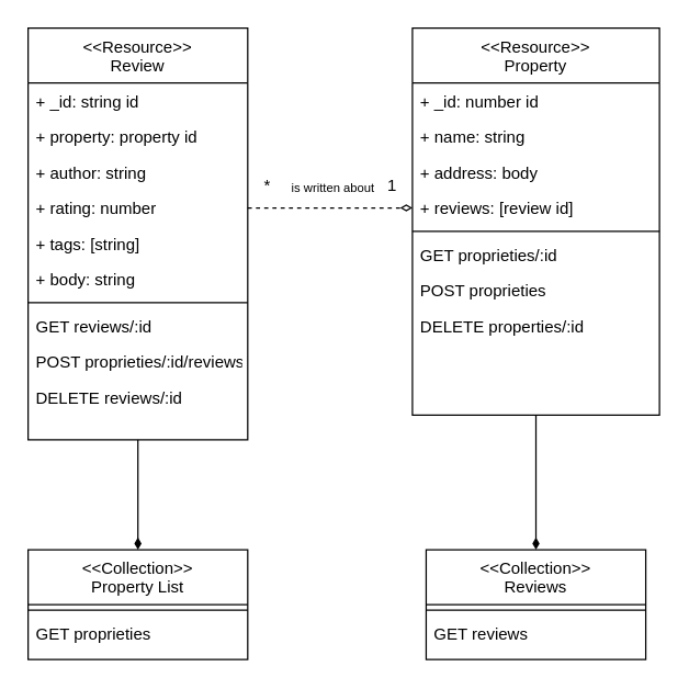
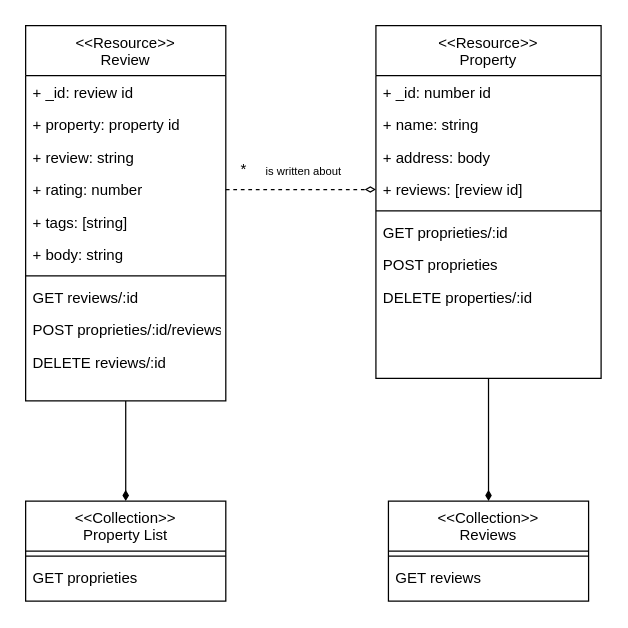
- <mxCell id="14" value="+ _id: string id" style="text;align=left;verticalAlign=top;spacingLeft=4;spacingRight=4;overflow=hidden;rotatable=0;points=[[0,0.5],[1,0.5]];portConstraint=eastwest;rounded=0;shadow=0;html=0;" vertex="1" parent="13"><mxGeometry y="40" width="160" height="26" as="geometry" /></mxCell>
+ <mxCell id="14" value="+ _id: review id" style="text;align=left;verticalAlign=top;spacingLeft=4;spacingRight=4;overflow=hidden;rotatable=0;points=[[0,0.5],[1,0.5]];portConstraint=eastwest;rounded=0;shadow=0;html=0;" vertex="1" parent="13"><mxGeometry y="40" width="160" height="26" as="geometry" /></mxCell>
- <mxCell id="16" value="+ author: string" style="text;align=left;verticalAlign=top;spacingLeft=4;spacingRight=4;overflow=hidden;rotatable=0;points=[[0,0.5],[1,0.5]];portConstraint=eastwest;rounded=0;shadow=0;html=0;" vertex="1" parent="13"><mxGeometry y="92" width="160" height="26" as="geometry" /></mxCell>
+ <mxCell id="16" value="+ review: string" style="text;align=left;verticalAlign=top;spacingLeft=4;spacingRight=4;overflow=hidden;rotatable=0;points=[[0,0.5],[1,0.5]];portConstraint=eastwest;rounded=0;shadow=0;html=0;" vertex="1" parent="13"><mxGeometry y="92" width="160" height="26" as="geometry" /></mxCell>
- <mxCell id="33" value="1" style="text;html=1;align=center;verticalAlign=middle;resizable=0;points=[];autosize=1;strokeColor=none;fillColor=none;" vertex="1" parent="1"><mxGeometry x="270" y="120" width="30" height="30" as="geometry" /></mxCell>
